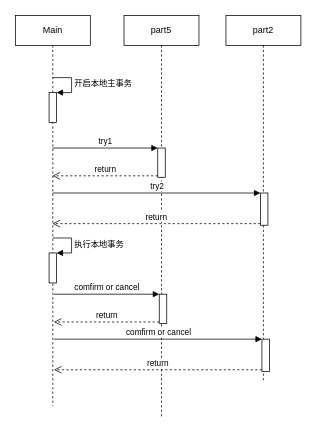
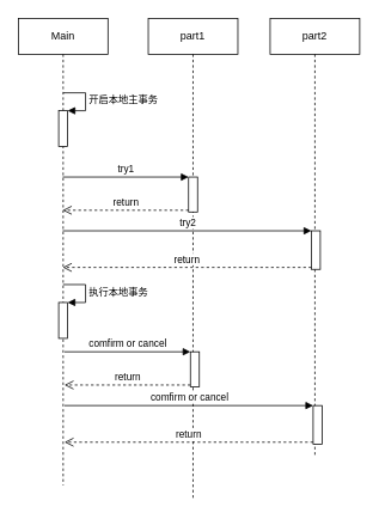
- <mxCell id="7" value="part5" style="shape=umlLifeline;perimeter=lifelinePerimeter;whiteSpace=wrap;html=1;container=1;collapsible=0;recursiveResize=0;outlineConnect=0;" vertex="1" parent="1"><mxGeometry x="165" y="20" width="100" height="537" as="geometry" /></mxCell>
+ <mxCell id="7" value="part1" style="shape=umlLifeline;perimeter=lifelinePerimeter;whiteSpace=wrap;html=1;container=1;collapsible=0;recursiveResize=0;outlineConnect=0;" vertex="1" parent="1"><mxGeometry x="165" y="20" width="100" height="537" as="geometry" /></mxCell>
